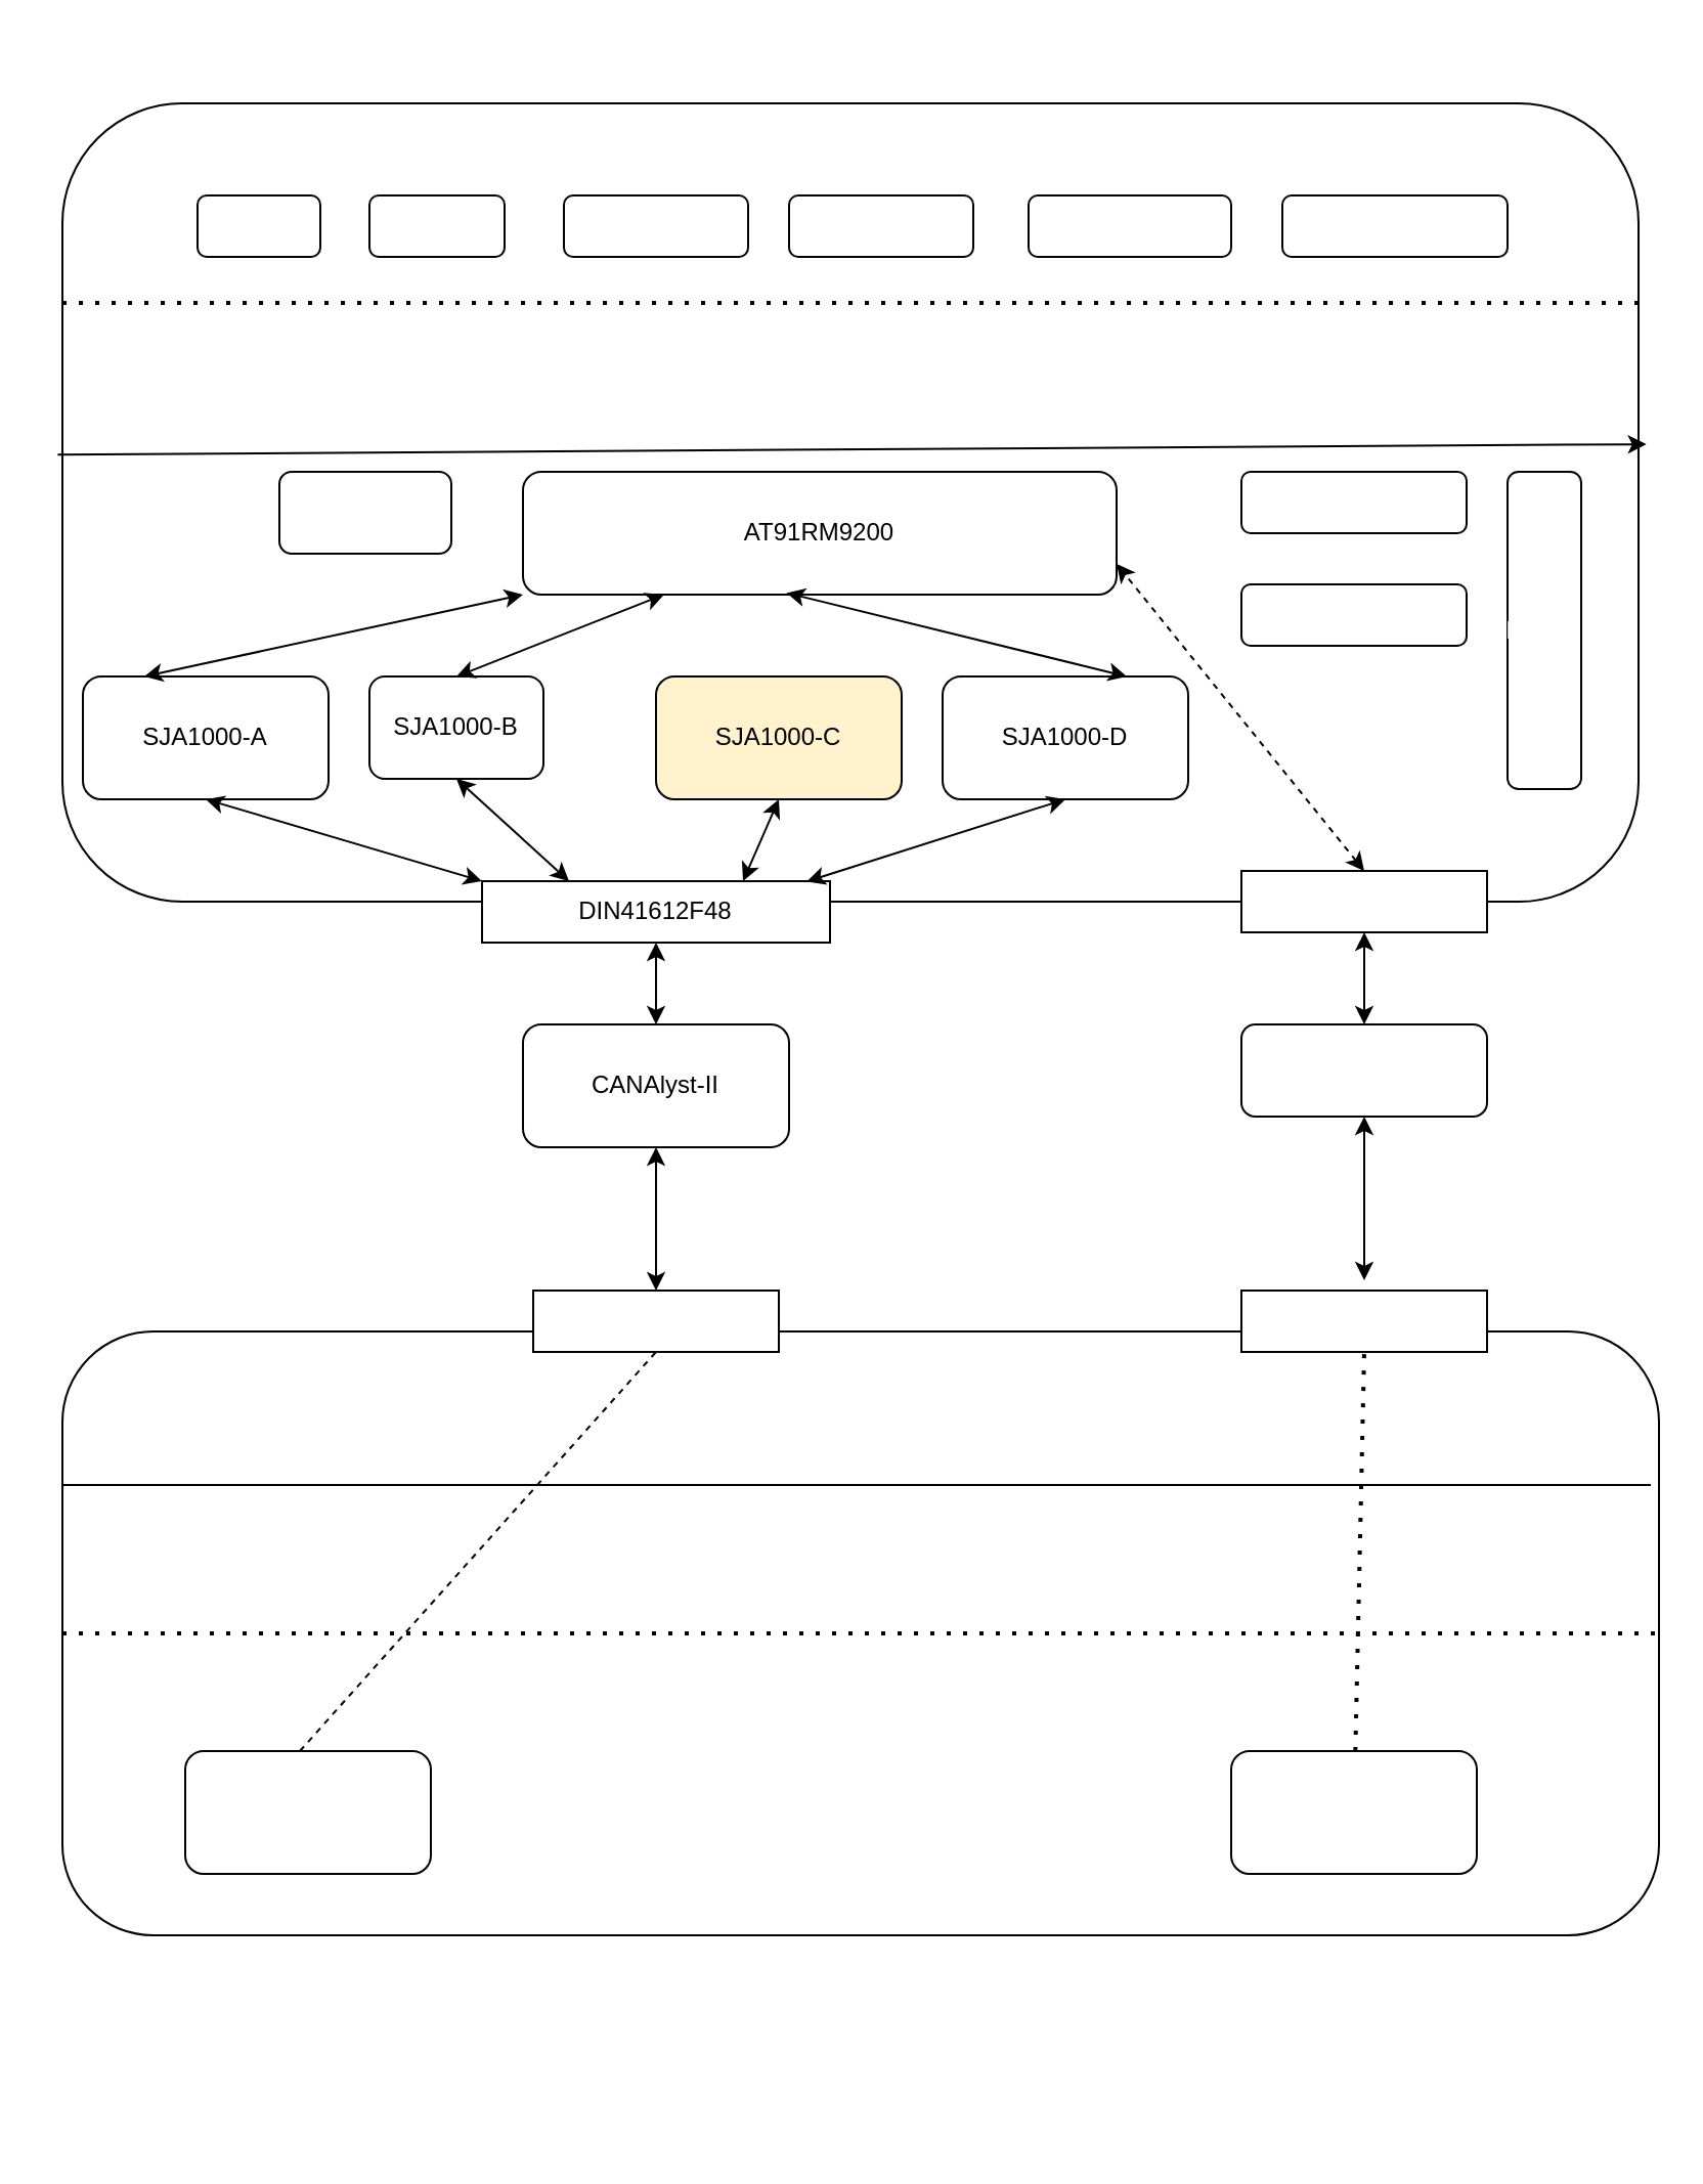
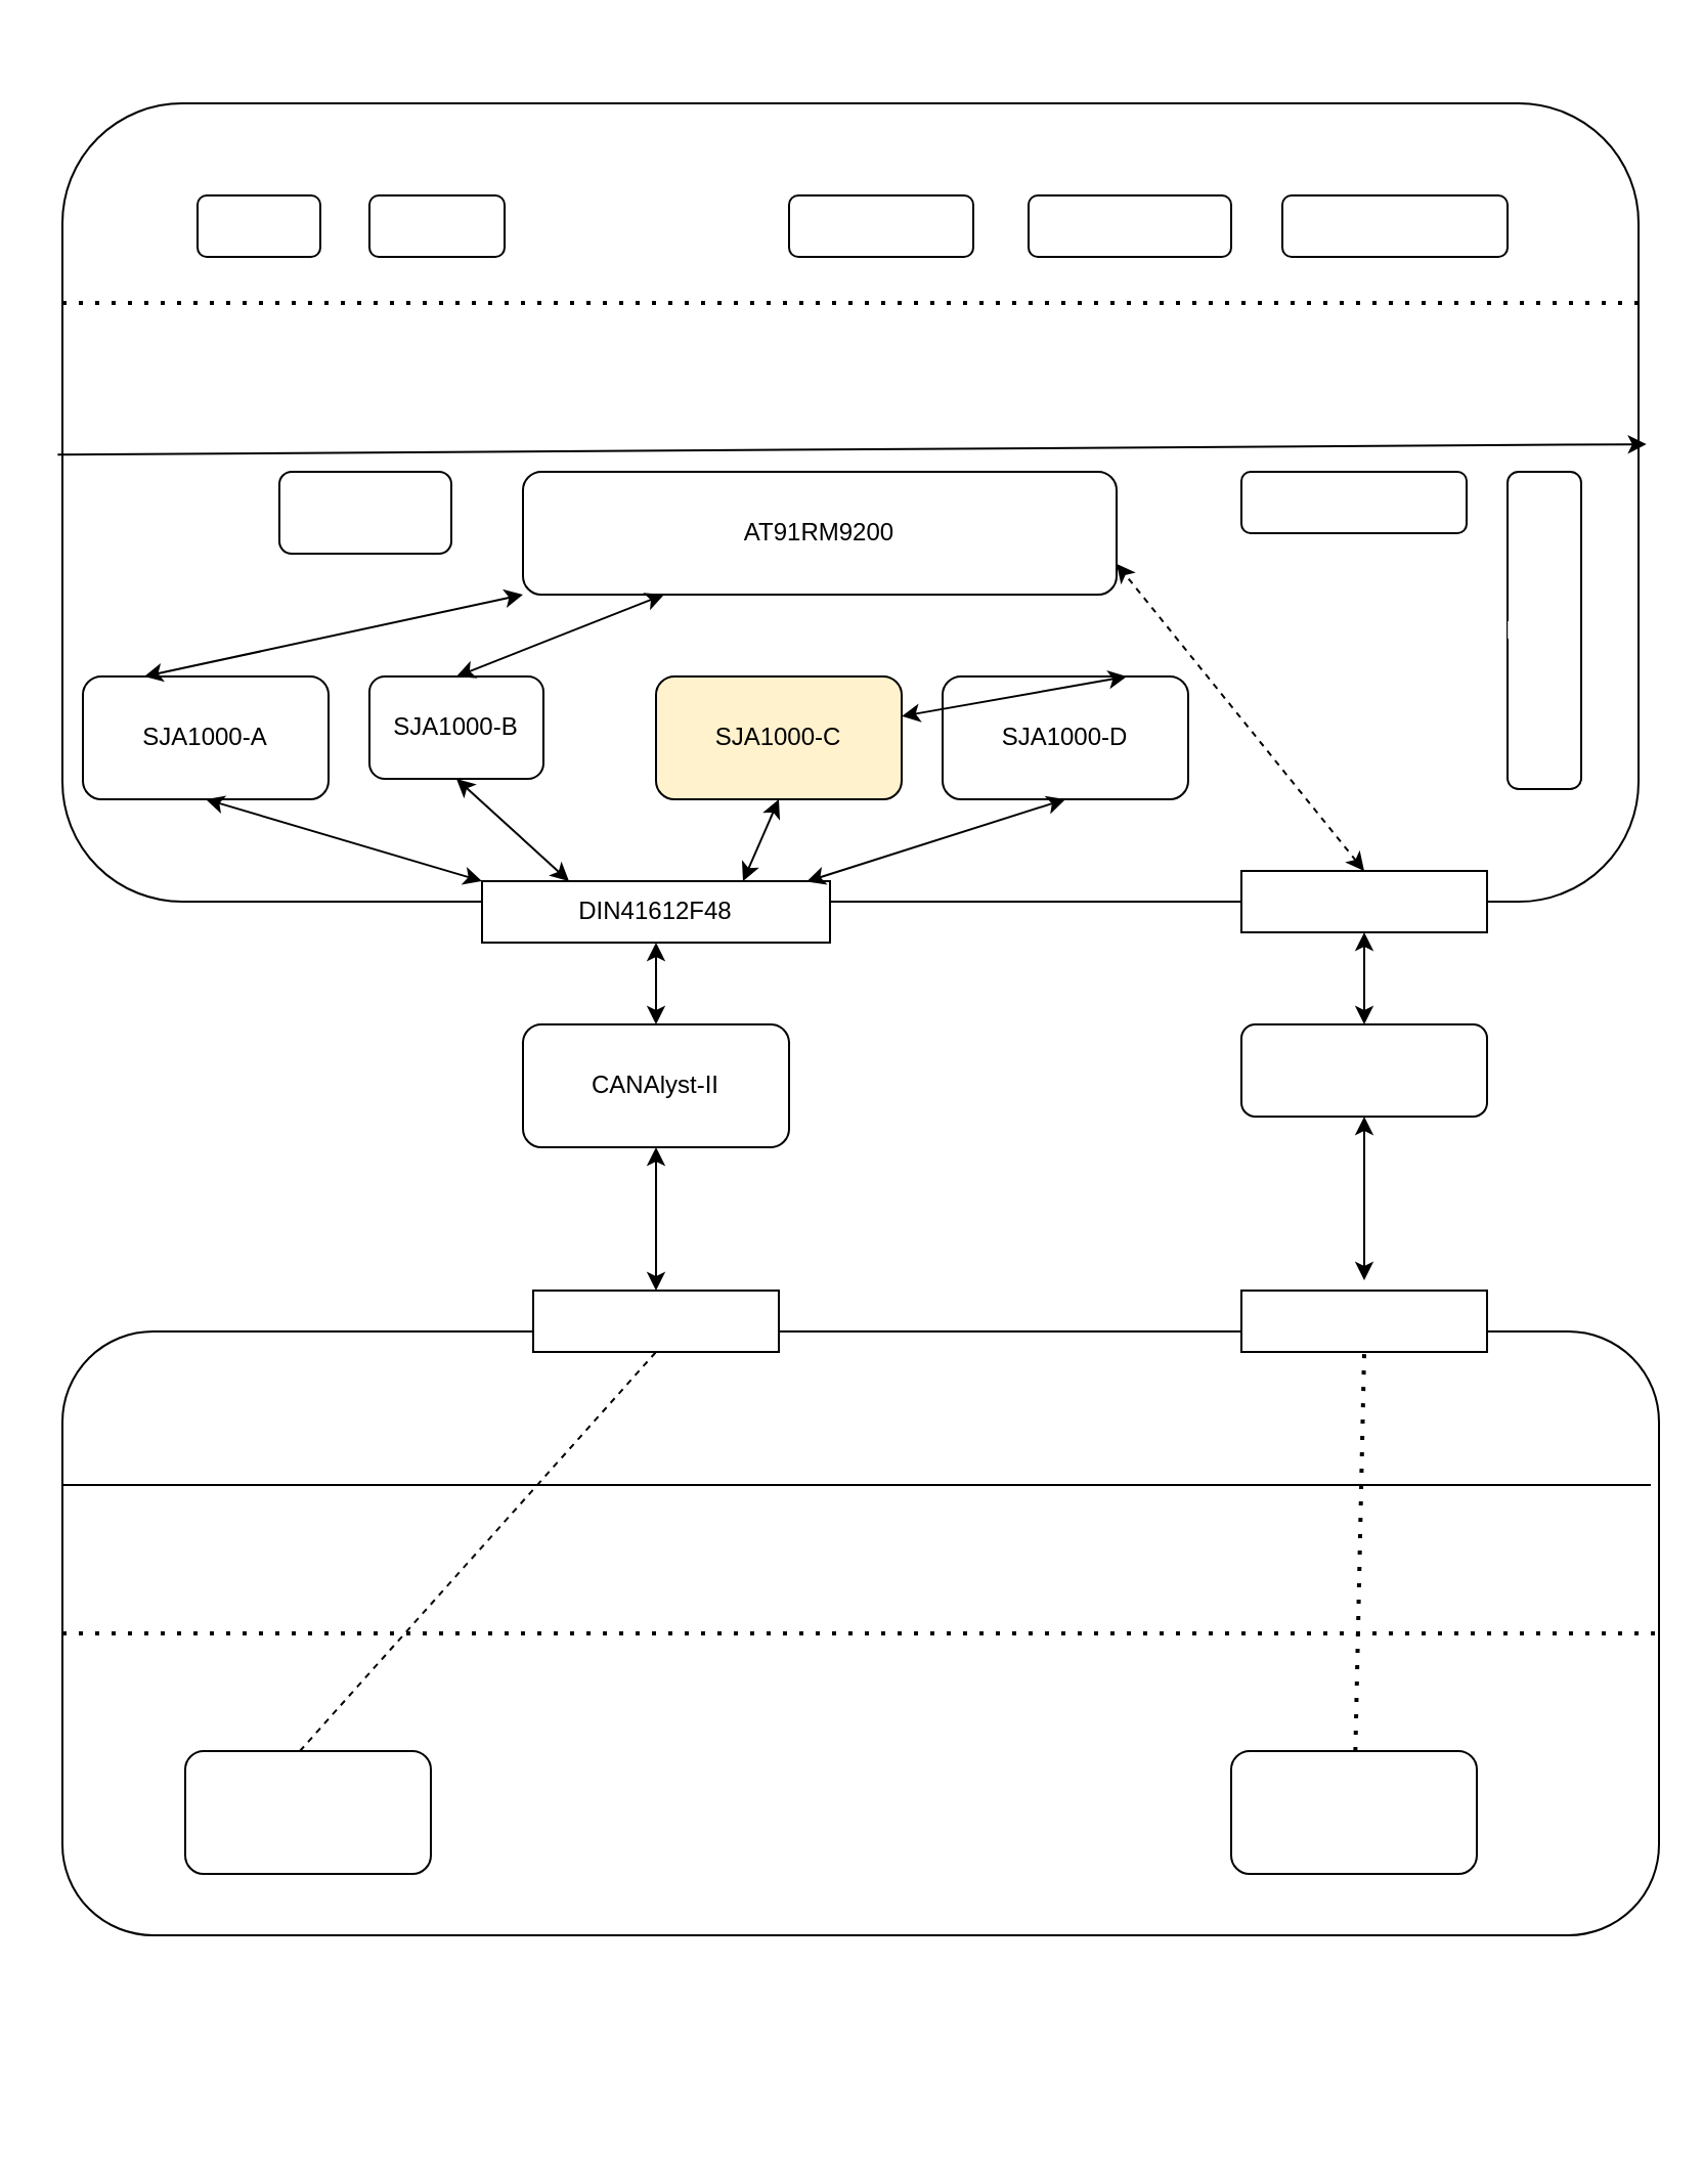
- <mxCell id="52" value="cansend" style="rounded=1;whiteSpace=wrap;html=1;fontSize=17;fontColor=#FFFFFF;" parent="1" vertex="1"><mxGeometry x="275" y="95" width="90" height="30" as="geometry" /></mxCell>
- <mxCell id="20" value="RAM" style="rounded=1;whiteSpace=wrap;html=1;fontColor=#FFFFFF;" parent="1" vertex="1"><mxGeometry x="606" y="285" width="110" height="30" as="geometry" /></mxCell>
- <mxCell id="24" value="" style="endArrow=classic;startArrow=classic;html=1;fontColor=#FFFFFF;entryX=0.444;entryY=0.986;entryDx=0;entryDy=0;entryPerimeter=0;exitX=0.75;exitY=0;exitDx=0;exitDy=0;" parent="1" source="6" target="3" edge="1"><mxGeometry width="50" height="50" relative="1" as="geometry"><mxPoint x="416" y="355" as="sourcePoint" /><mxPoint x="466" y="305" as="targetPoint" /></mxGeometry></mxCell>
+ <mxCell id="24" value="" style="endArrow=classic;startArrow=classic;html=1;fontColor=#FFFFFF;exitX=0.75;exitY=0;exitDx=0;exitDy=0;" parent="1" source="6" target="7" edge="1"><mxGeometry width="50" height="50" relative="1" as="geometry"><mxPoint x="416" y="355" as="sourcePoint" /><mxPoint x="466" y="305" as="targetPoint" /></mxGeometry></mxCell>
